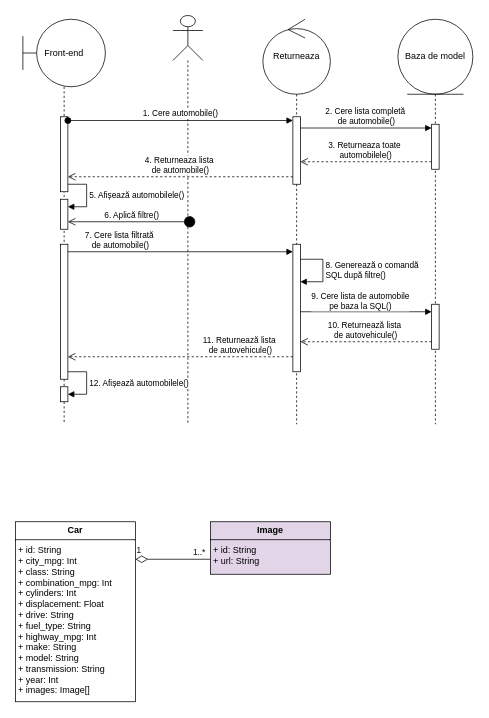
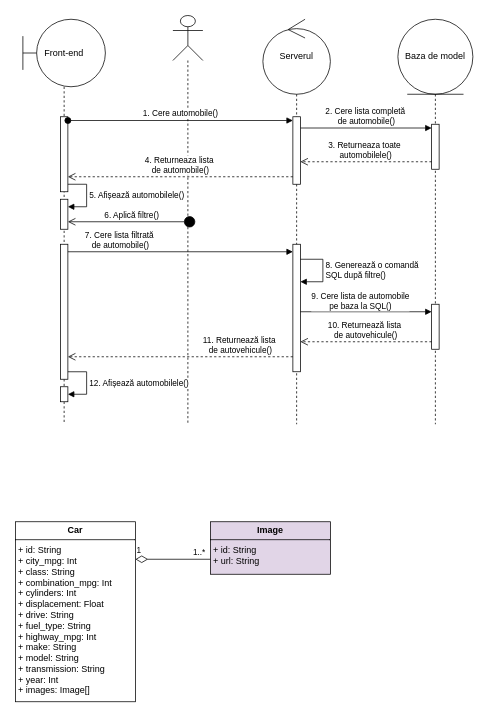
- <mxCell id="15" value="Returneaza" style="shape=umlLifeline;perimeter=lifelinePerimeter;whiteSpace=wrap;html=1;container=1;dropTarget=0;collapsible=0;recursiveResize=0;outlineConnect=0;portConstraint=eastwest;newEdgeStyle={&quot;curved&quot;:0,&quot;rounded&quot;:0};participant=umlControl;size=100;" vertex="1" parent="1"><mxGeometry x="350" y="25" width="90" height="540" as="geometry" /></mxCell>
+ <mxCell id="15" value="Serverul" style="shape=umlLifeline;perimeter=lifelinePerimeter;whiteSpace=wrap;html=1;container=1;dropTarget=0;collapsible=0;recursiveResize=0;outlineConnect=0;portConstraint=eastwest;newEdgeStyle={&quot;curved&quot;:0,&quot;rounded&quot;:0};participant=umlControl;size=100;" vertex="1" parent="1"><mxGeometry x="350" y="25" width="90" height="540" as="geometry" /></mxCell>
